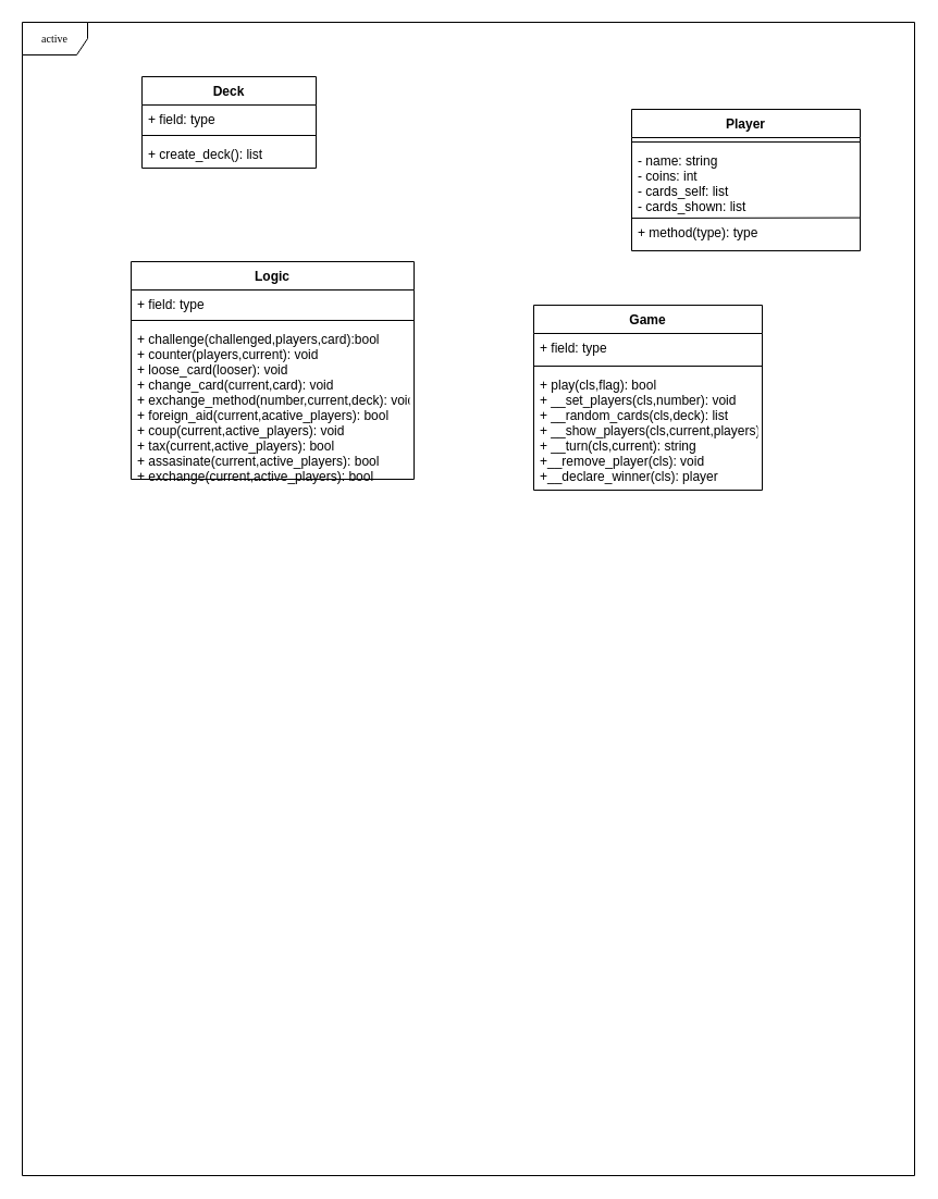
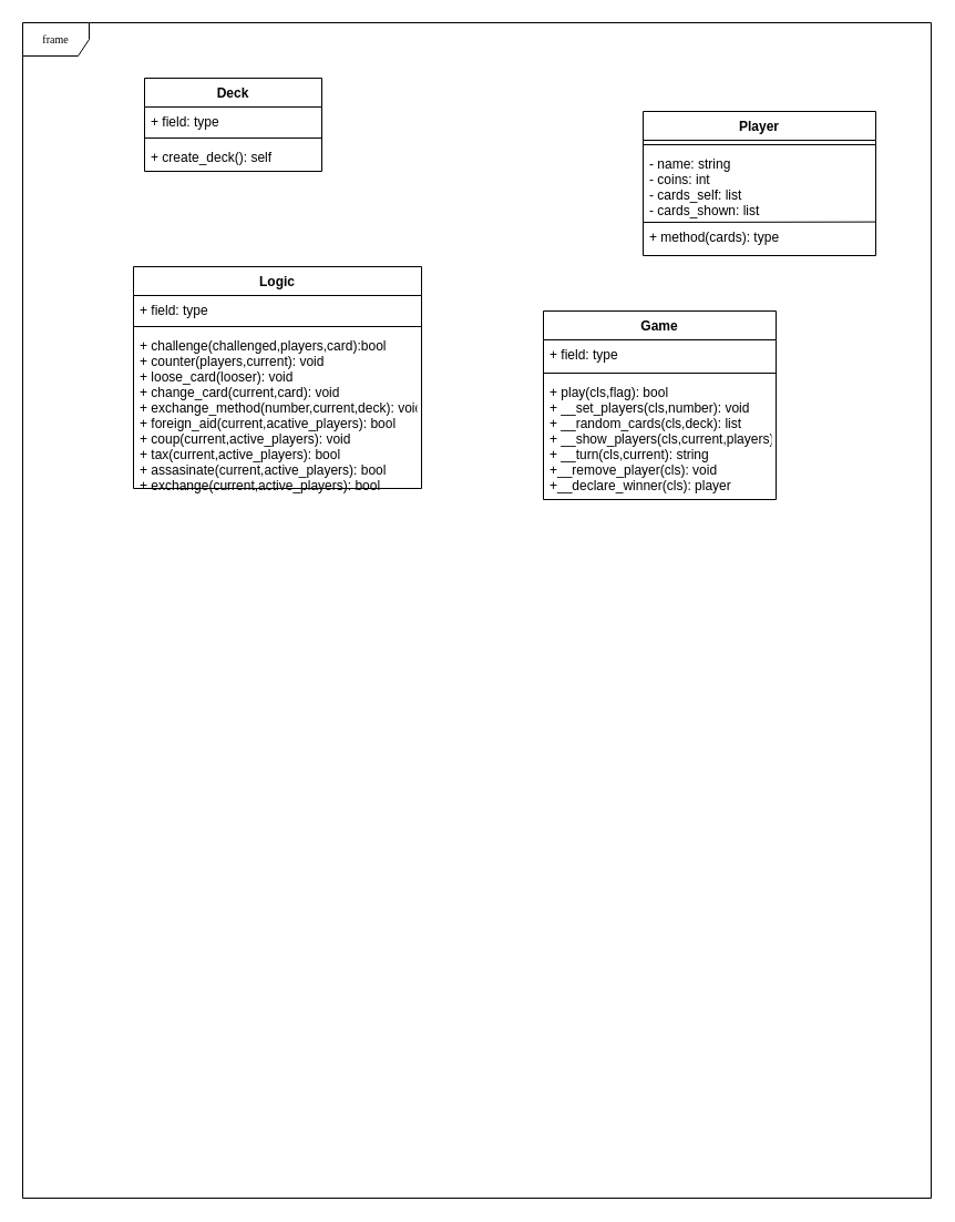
- <mxCell id="2" value="active" style="shape=umlFrame;whiteSpace=wrap;html=1;rounded=0;shadow=0;comic=0;labelBackgroundColor=none;strokeWidth=1;fontFamily=Verdana;fontSize=10;align=center;" parent="1" vertex="1"><mxGeometry x="20" y="20" width="820" height="1060" as="geometry" /></mxCell>
+ <mxCell id="2" value="frame" style="shape=umlFrame;whiteSpace=wrap;html=1;rounded=0;shadow=0;comic=0;labelBackgroundColor=none;strokeWidth=1;fontFamily=Verdana;fontSize=10;align=center;" parent="1" vertex="1"><mxGeometry x="20" y="20" width="820" height="1060" as="geometry" /></mxCell>
- <mxCell id="11" value="+ create_deck(): list" style="text;strokeColor=none;fillColor=none;align=left;verticalAlign=top;spacingLeft=4;spacingRight=4;overflow=hidden;rotatable=0;points=[[0,0.5],[1,0.5]];portConstraint=eastwest;" vertex="1" parent="8"><mxGeometry y="58" width="160" height="26" as="geometry" /></mxCell>
+ <mxCell id="11" value="+ create_deck(): self" style="text;strokeColor=none;fillColor=none;align=left;verticalAlign=top;spacingLeft=4;spacingRight=4;overflow=hidden;rotatable=0;points=[[0,0.5],[1,0.5]];portConstraint=eastwest;" vertex="1" parent="8"><mxGeometry y="58" width="160" height="26" as="geometry" /></mxCell>
- <mxCell id="7" value="+ method(type): type" style="text;strokeColor=none;fillColor=none;align=left;verticalAlign=top;spacingLeft=4;spacingRight=4;overflow=hidden;rotatable=0;points=[[0,0.5],[1,0.5]];portConstraint=eastwest;labelBorderColor=none;" vertex="1" parent="3"><mxGeometry y="100" width="210" height="30" as="geometry" /></mxCell>
+ <mxCell id="7" value="+ method(cards): type" style="text;strokeColor=none;fillColor=none;align=left;verticalAlign=top;spacingLeft=4;spacingRight=4;overflow=hidden;rotatable=0;points=[[0,0.5],[1,0.5]];portConstraint=eastwest;labelBorderColor=none;" vertex="1" parent="3"><mxGeometry y="100" width="210" height="30" as="geometry" /></mxCell>
